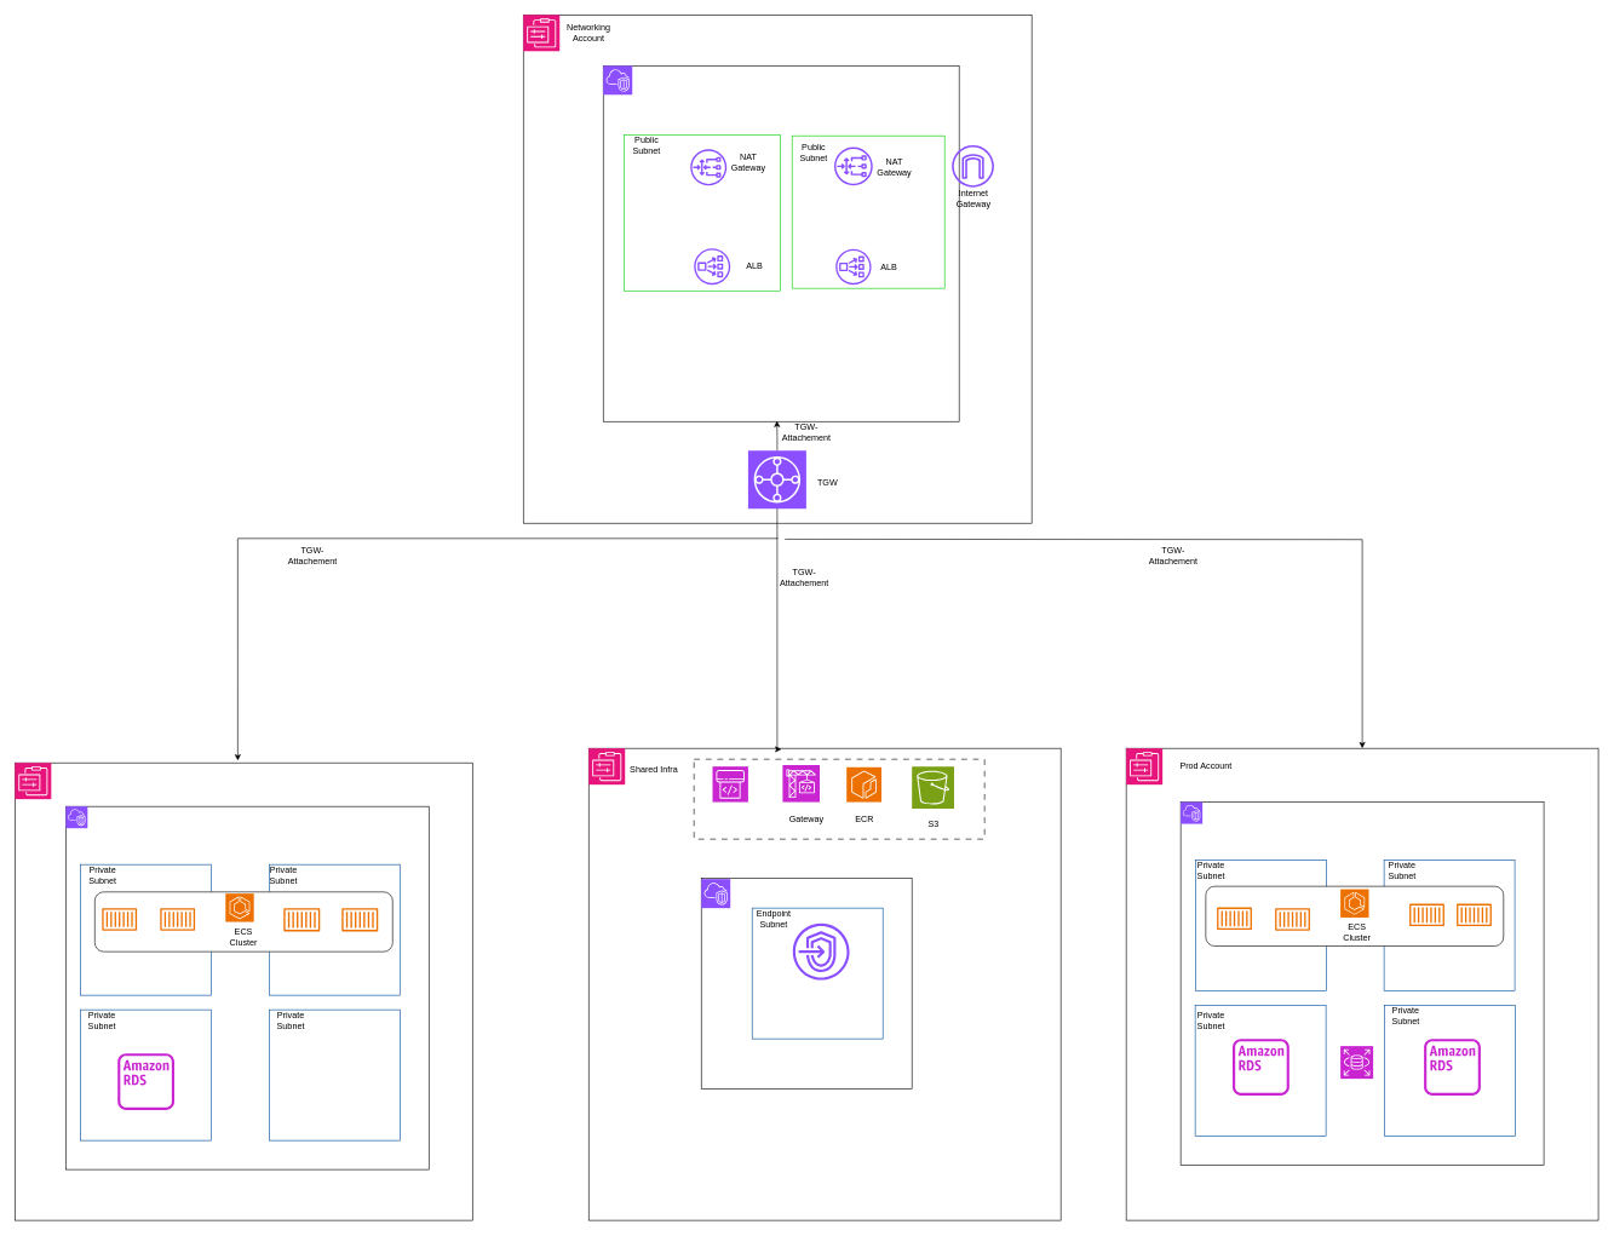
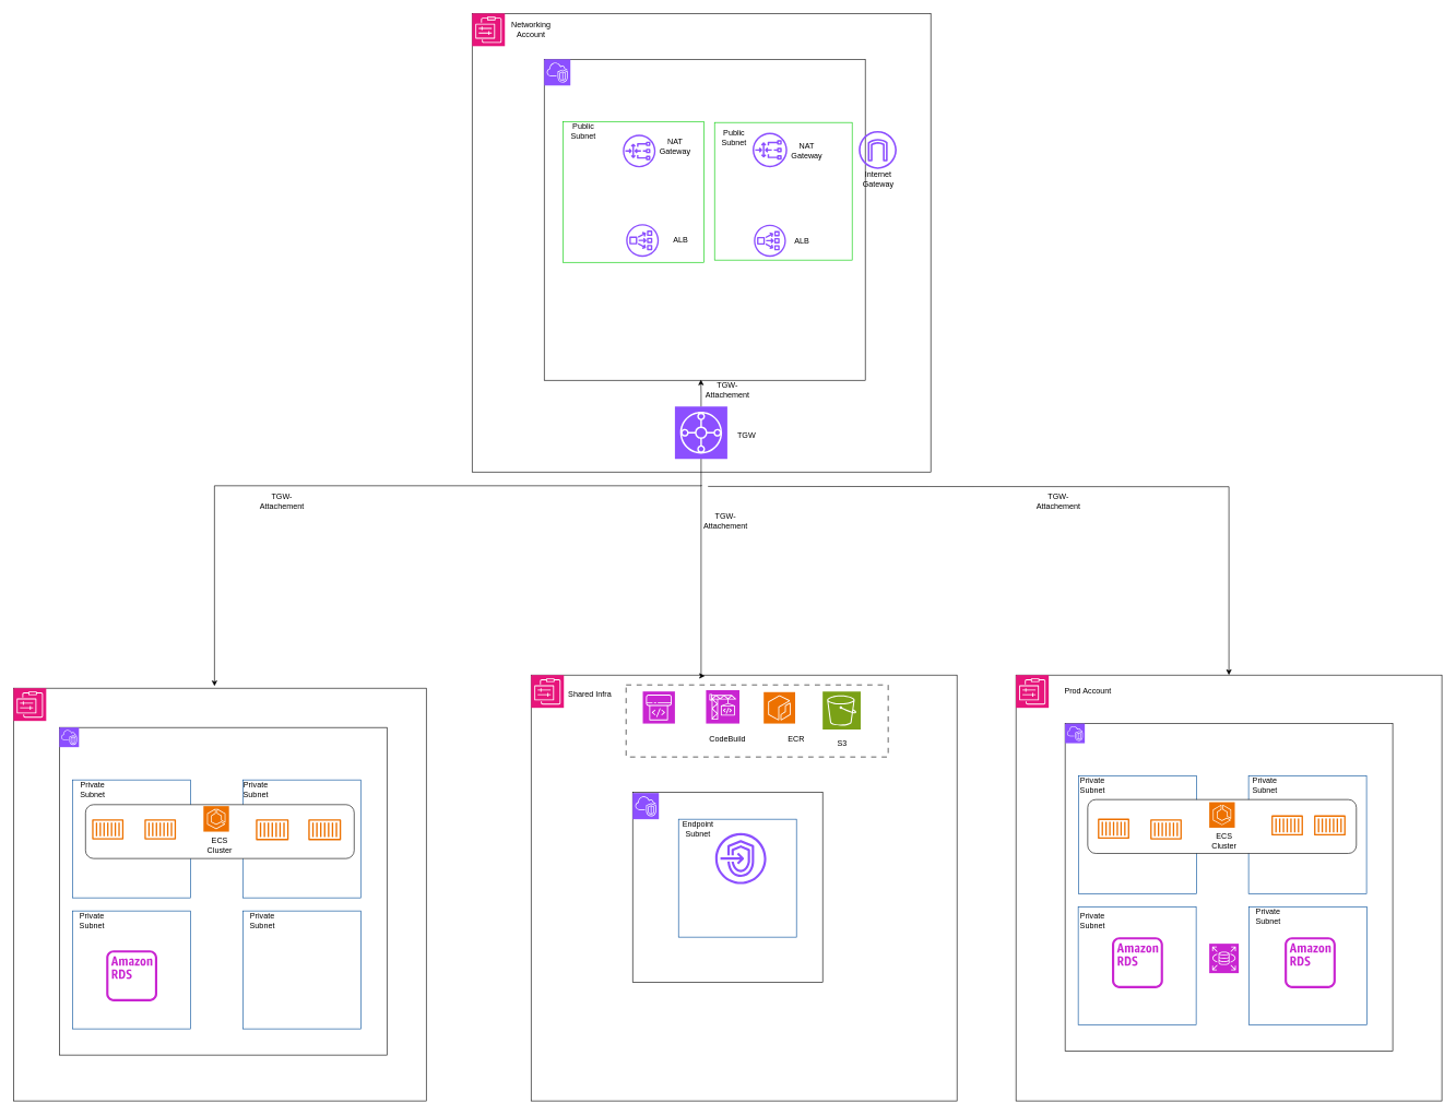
- <mxCell id="48" value="Gateway" style="text;html=1;align=center;verticalAlign=middle;whiteSpace=wrap;rounded=0;" vertex="1" parent="1"><mxGeometry x="1080" y="1113" width="60" height="30" as="geometry" /></mxCell>
+ <mxCell id="48" value="CodeBuild" style="text;html=1;align=center;verticalAlign=middle;whiteSpace=wrap;rounded=0;" vertex="1" parent="1"><mxGeometry x="1080" y="1113" width="60" height="30" as="geometry" /></mxCell>
- <mxCell id="49" value="ECR" style="text;html=1;align=center;verticalAlign=middle;whiteSpace=wrap;rounded=0;" vertex="1" parent="1"><mxGeometry x="1160" y="1113" width="60" height="30" as="geometry" /></mxCell>
+ <mxCell id="49" value="ECR" style="text;html=1;align=center;verticalAlign=middle;whiteSpace=wrap;rounded=0;" vertex="1" parent="1"><mxGeometry x="1185" y="1113" width="60" height="30" as="geometry" /></mxCell>
